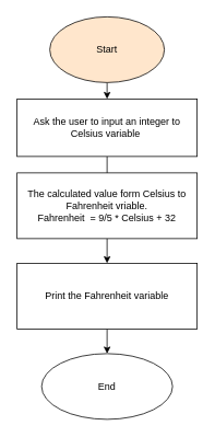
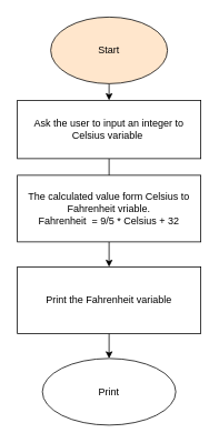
- <mxCell id="10" value="End" style="ellipse;whiteSpace=wrap;html=1;" vertex="1" parent="1"><mxGeometry x="50" y="430" width="160" height="80" as="geometry" /></mxCell>
+ <mxCell id="10" value="Print" style="ellipse;whiteSpace=wrap;html=1;" vertex="1" parent="1"><mxGeometry x="50" y="430" width="160" height="80" as="geometry" /></mxCell>
